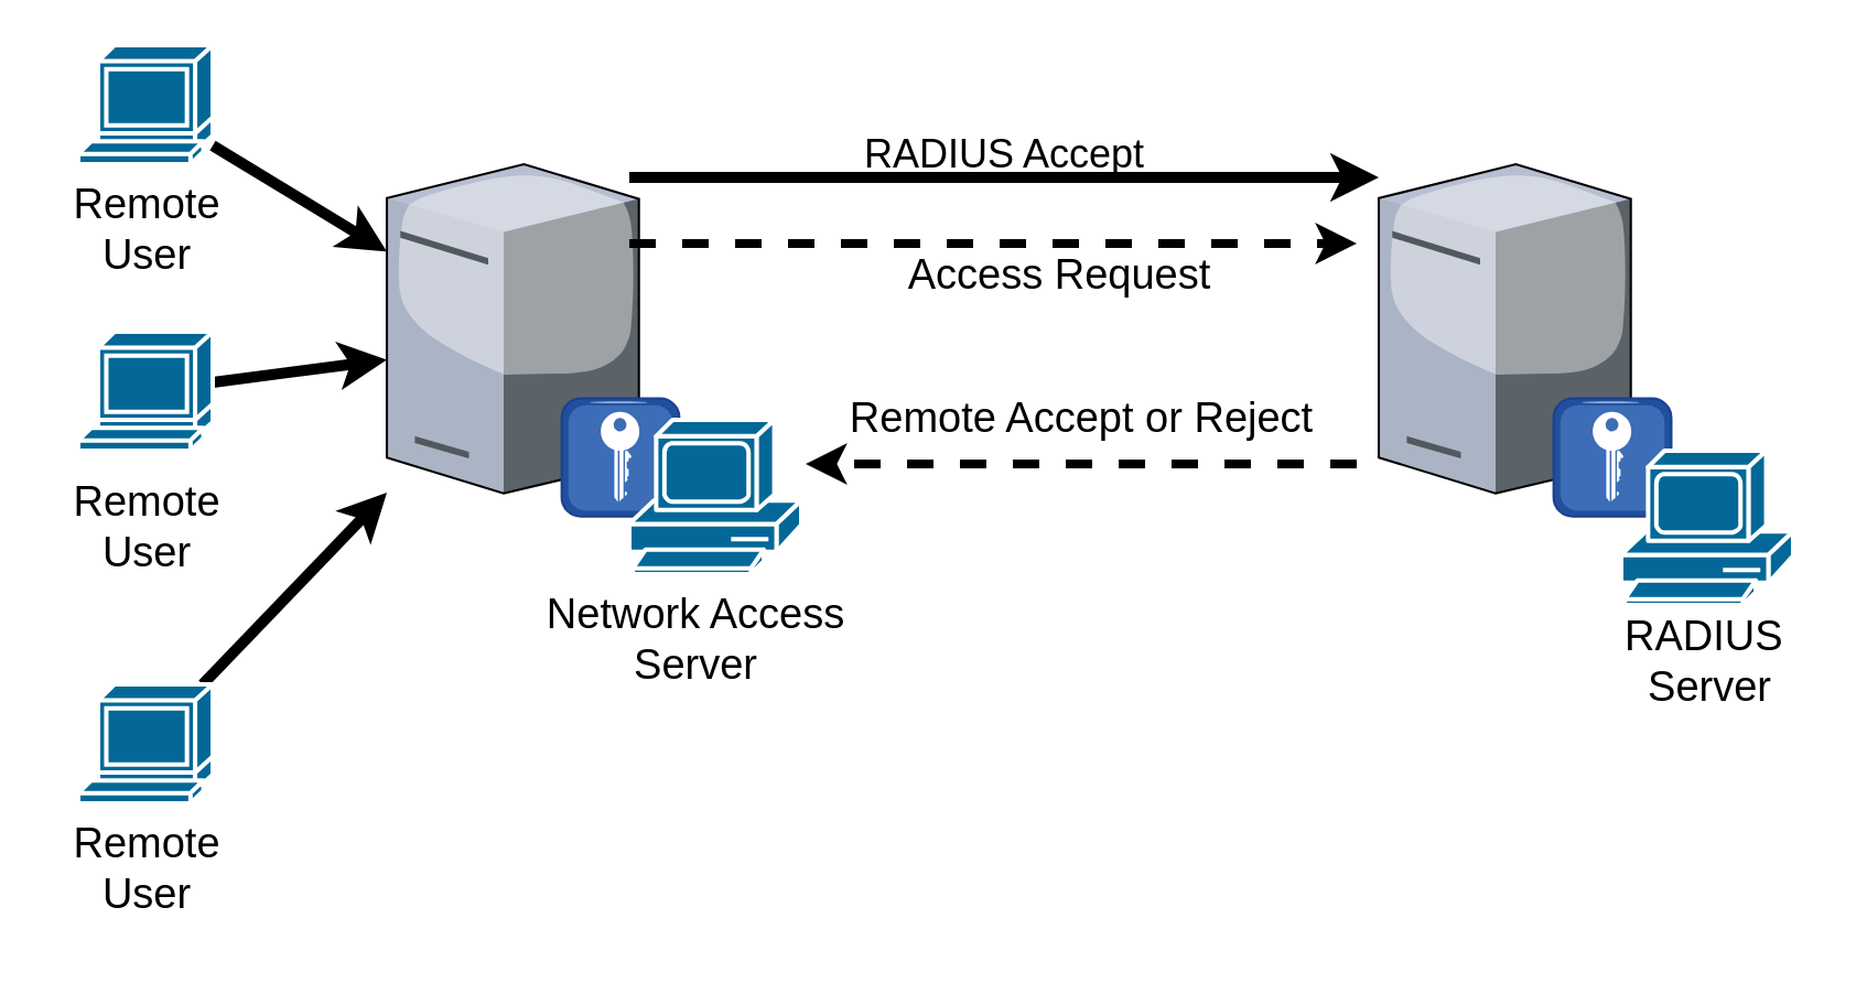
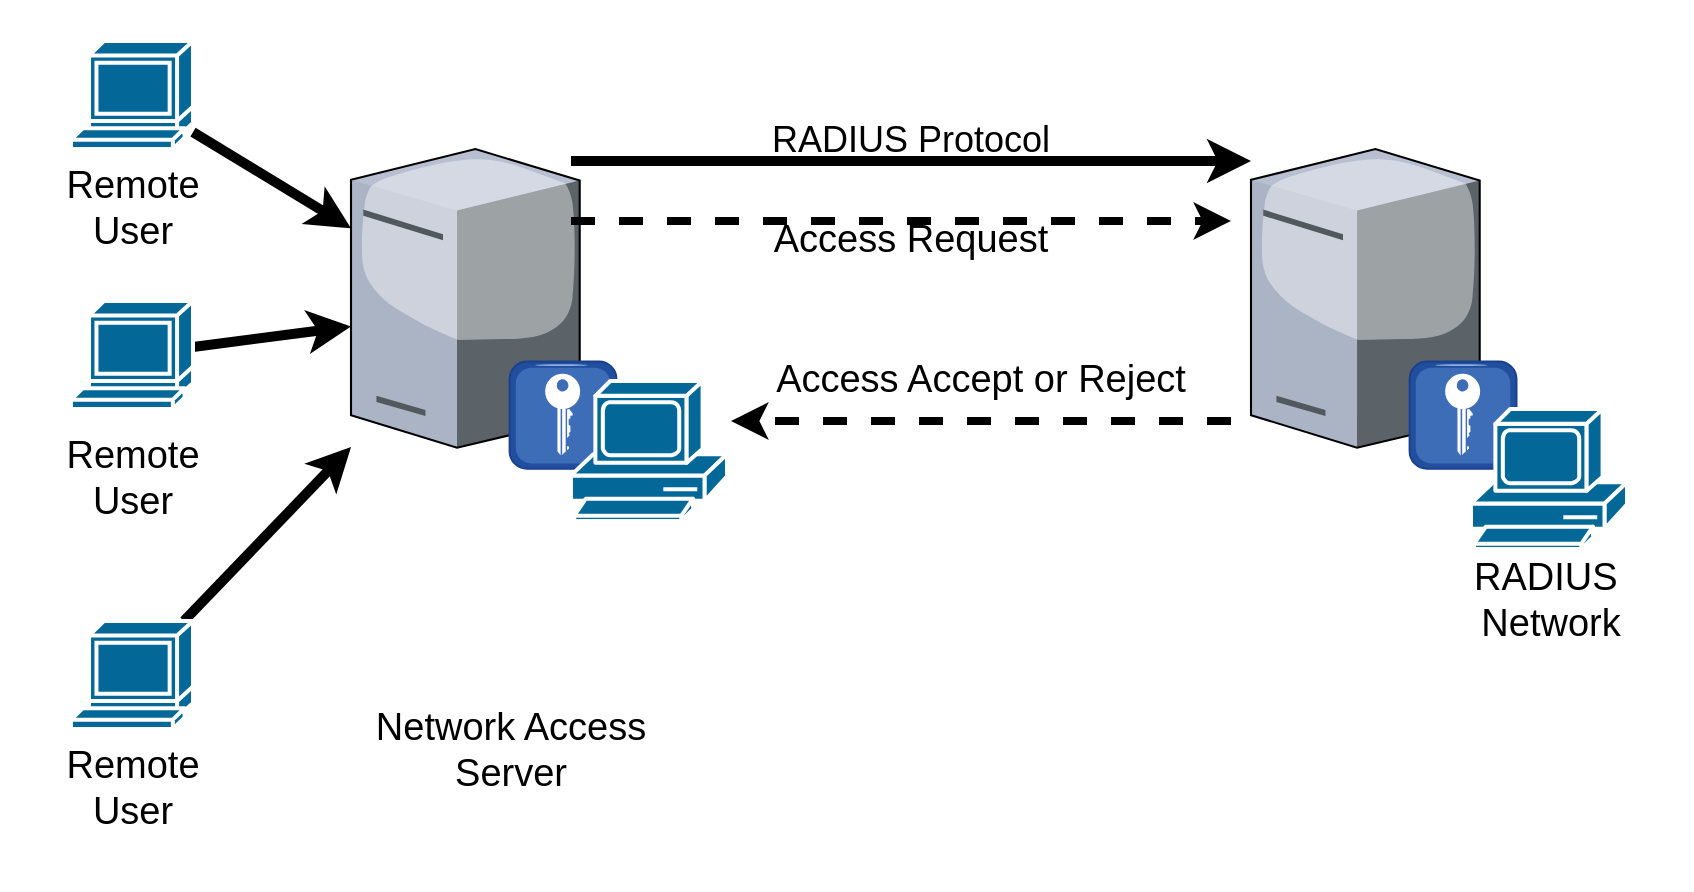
- <mxCell id="13" value="&lt;font style=&quot;font-size: 18px;&quot;&gt;RADIUS Accept&lt;/font&gt;" style="text;html=1;align=center;verticalAlign=middle;resizable=0;points=[];autosize=1;strokeColor=none;fillColor=none;" vertex="1" parent="1"><mxGeometry x="375" y="50" width="160" height="40" as="geometry" /></mxCell>
+ <mxCell id="13" value="&lt;font style=&quot;font-size: 18px;&quot;&gt;RADIUS Protocol&lt;/font&gt;" style="text;html=1;align=center;verticalAlign=middle;resizable=0;points=[];autosize=1;strokeColor=none;fillColor=none;" vertex="1" parent="1"><mxGeometry x="375" y="50" width="160" height="40" as="geometry" /></mxCell>
- <mxCell id="14" value="&lt;font style=&quot;font-size: 19px;&quot;&gt;Access Request&lt;/font&gt;" style="text;html=1;align=center;verticalAlign=middle;resizable=0;points=[];autosize=1;strokeColor=none;fillColor=none;fontSize=18;" vertex="1" parent="1"><mxGeometry x="400" y="105" width="160" height="40" as="geometry" /></mxCell>
+ <mxCell id="14" value="&lt;font style=&quot;font-size: 19px;&quot;&gt;Access Request&lt;/font&gt;" style="text;html=1;align=center;verticalAlign=middle;resizable=0;points=[];autosize=1;strokeColor=none;fillColor=none;fontSize=18;" vertex="1" parent="1"><mxGeometry x="375" y="100" width="160" height="40" as="geometry" /></mxCell>
- <mxCell id="17" value="Remote Accept or Reject&lt;br&gt;" style="text;html=1;align=center;verticalAlign=middle;resizable=0;points=[];autosize=1;strokeColor=none;fillColor=none;fontSize=19;" vertex="1" parent="1"><mxGeometry x="375" y="170" width="230" height="40" as="geometry" /></mxCell>
+ <mxCell id="17" value="Access Accept or Reject&lt;br&gt;" style="text;html=1;align=center;verticalAlign=middle;resizable=0;points=[];autosize=1;strokeColor=none;fillColor=none;fontSize=19;" vertex="1" parent="1"><mxGeometry x="375" y="170" width="230" height="40" as="geometry" /></mxCell>
- <mxCell id="18" value="Network Access&lt;br&gt;Server" style="text;html=1;align=center;verticalAlign=middle;resizable=0;points=[];autosize=1;strokeColor=none;fillColor=none;fontSize=19;" vertex="1" parent="1"><mxGeometry x="235" y="260" width="160" height="60" as="geometry" /></mxCell>
+ <mxCell id="18" value="Network Access&lt;br&gt;Server" style="text;html=1;align=center;verticalAlign=middle;resizable=0;points=[];autosize=1;strokeColor=none;fillColor=none;fontSize=19;" vertex="1" parent="1"><mxGeometry x="175" y="345" width="160" height="60" as="geometry" /></mxCell>
- <mxCell id="19" value="RADIUS&amp;nbsp;&lt;br&gt;Server" style="text;html=1;align=center;verticalAlign=middle;resizable=0;points=[];autosize=1;strokeColor=none;fillColor=none;fontSize=19;" vertex="1" parent="1"><mxGeometry x="725" y="270" width="100" height="60" as="geometry" /></mxCell>
+ <mxCell id="19" value="RADIUS&amp;nbsp;&lt;br&gt;Network" style="text;html=1;align=center;verticalAlign=middle;resizable=0;points=[];autosize=1;strokeColor=none;fillColor=none;fontSize=19;" vertex="1" parent="1"><mxGeometry x="725" y="270" width="100" height="60" as="geometry" /></mxCell>
